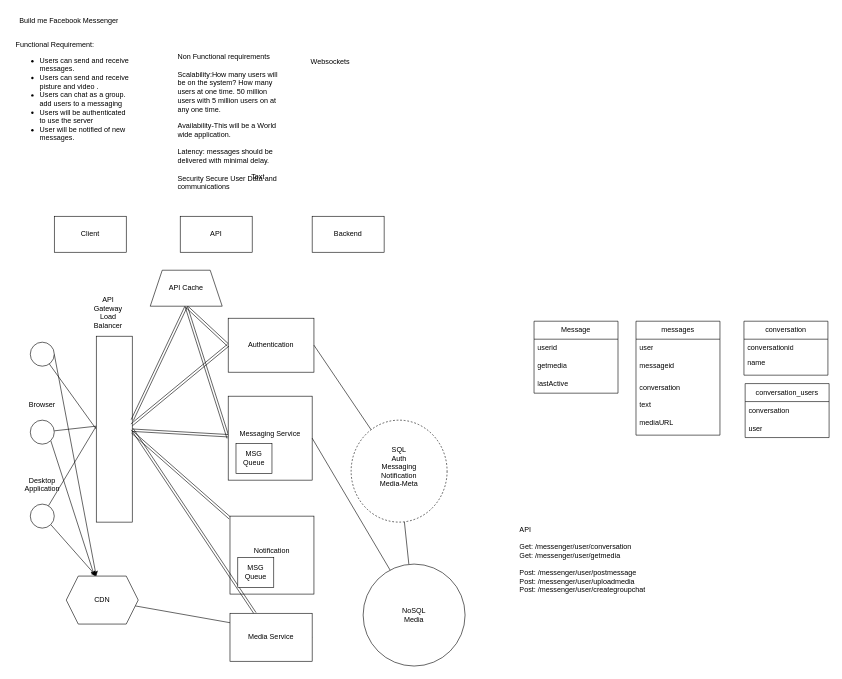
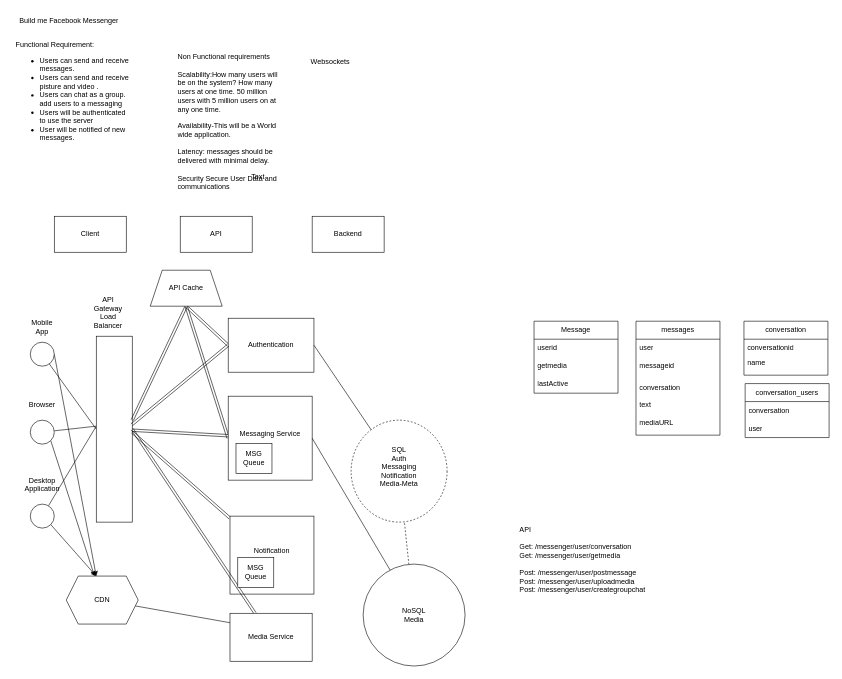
+ <mxCell id="15" value="Mobile App" style="text;html=1;align=center;verticalAlign=middle;whiteSpace=wrap;rounded=0;" vertex="1" parent="1"><mxGeometry x="40" y="530" width="60" height="30" as="geometry" /></mxCell>
- <mxCell id="28" style="edgeStyle=none;rounded=0;orthogonalLoop=1;jettySize=auto;html=1;endArrow=none;endFill=0;" edge="1" parent="1" source="38" target="35"><mxGeometry relative="1" as="geometry" /></mxCell>
+ <mxCell id="28" style="edgeStyle=none;rounded=0;orthogonalLoop=1;jettySize=auto;html=1;endArrow=none;endFill=0;dashed=1;" edge="1" parent="1" source="38" target="35"><mxGeometry relative="1" as="geometry" /></mxCell>
